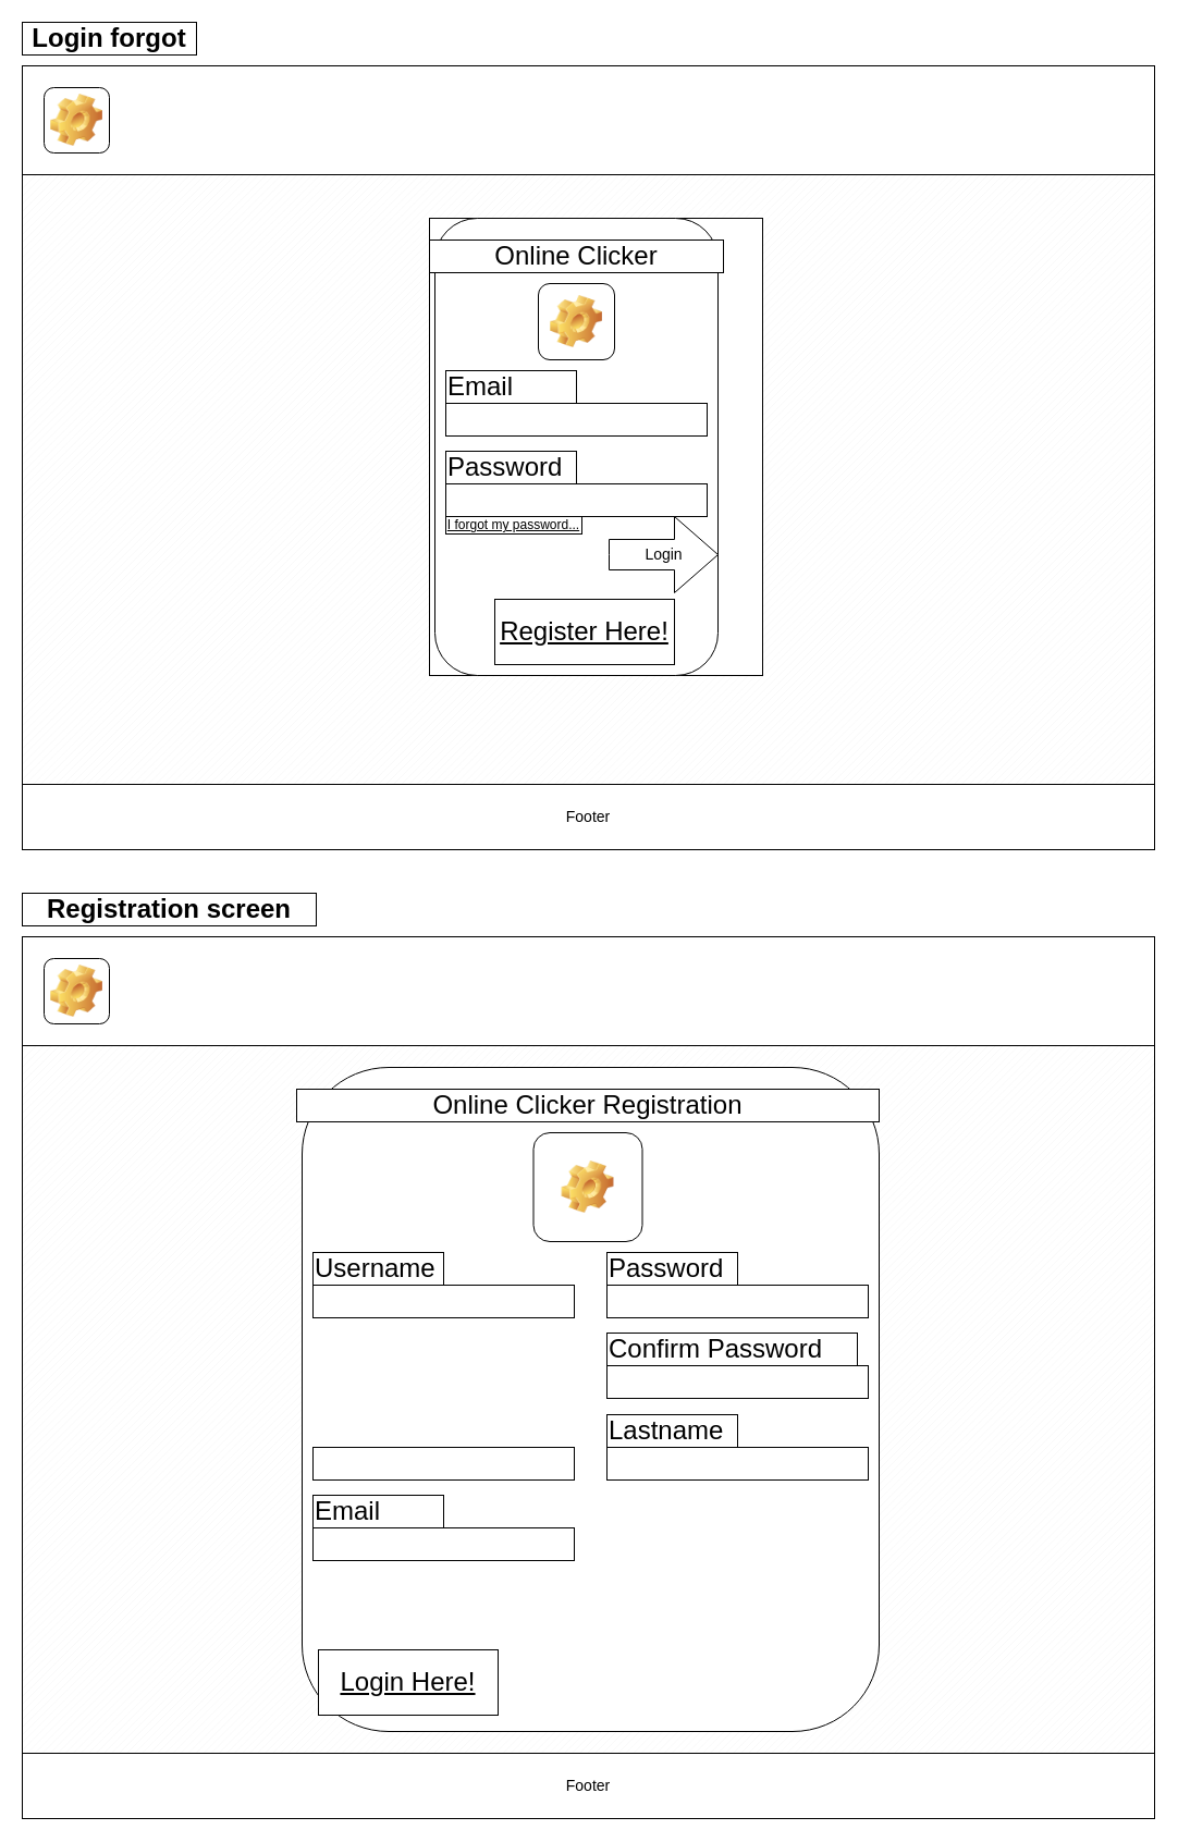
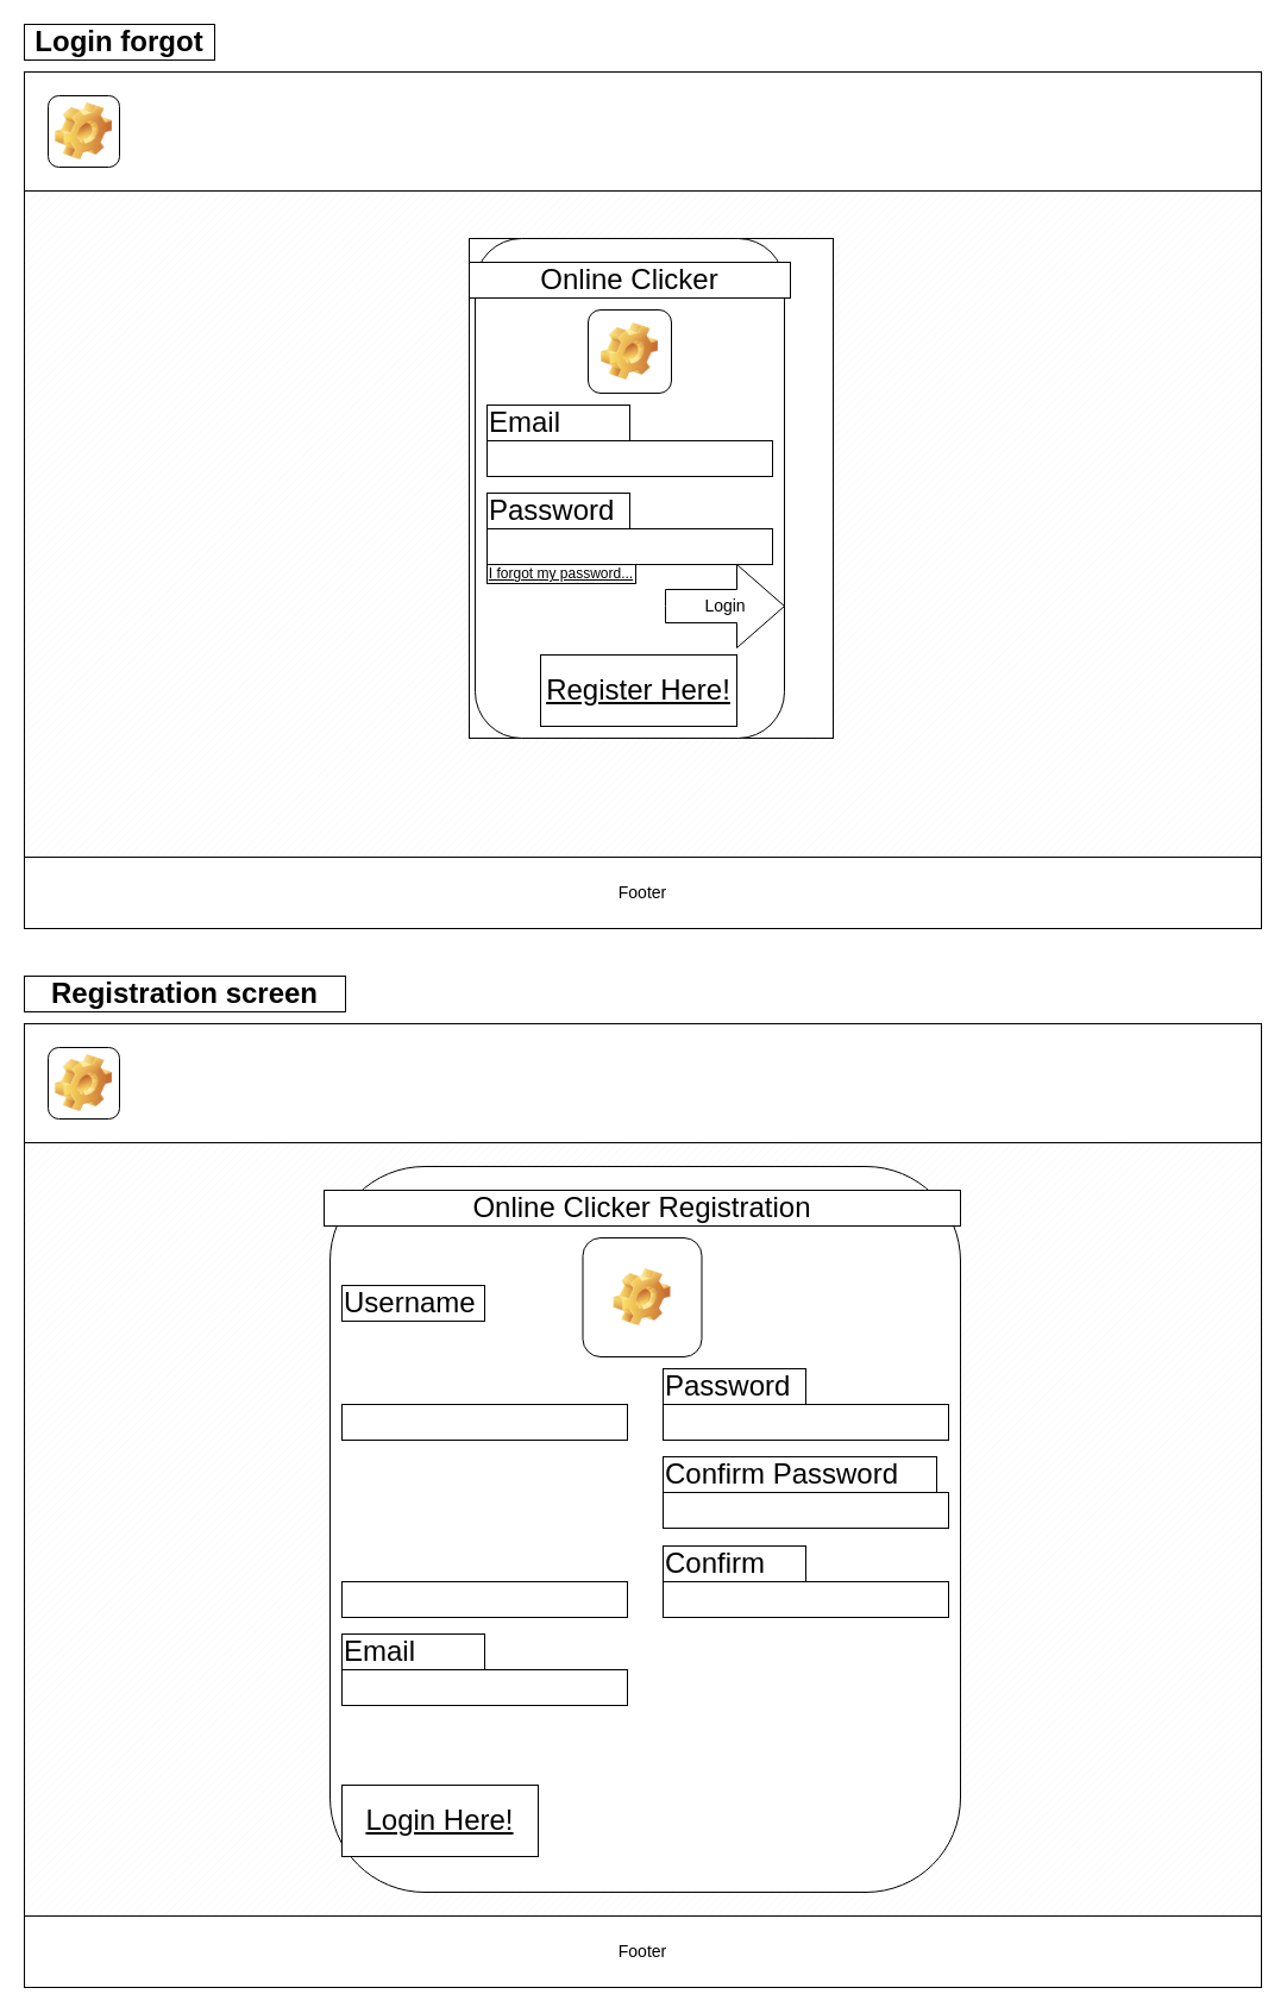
- <mxCell id="25" value="Username" style="text;html=1;align=left;verticalAlign=middle;whiteSpace=wrap;rounded=0;labelBackgroundColor=default;fontSize=24;fillColor=default;strokeColor=default;fontColor=default;" vertex="1" parent="21"><mxGeometry x="15" y="170" width="120" height="30" as="geometry" /></mxCell>
+ <mxCell id="25" value="Username" style="text;html=1;align=left;verticalAlign=middle;whiteSpace=wrap;rounded=0;labelBackgroundColor=default;fontSize=24;fillColor=default;strokeColor=default;fontColor=default;" vertex="1" parent="21"><mxGeometry x="15" y="100" width="120" height="30" as="geometry" /></mxCell>
- <mxCell id="34" value="Lastname" style="text;html=1;align=left;verticalAlign=middle;whiteSpace=wrap;rounded=0;labelBackgroundColor=default;fontSize=24;fillColor=default;strokeColor=default;fontColor=default;" vertex="1" parent="21"><mxGeometry x="285" y="319" width="120" height="30" as="geometry" /></mxCell>
+ <mxCell id="34" value="Confirm" style="text;html=1;align=left;verticalAlign=middle;whiteSpace=wrap;rounded=0;labelBackgroundColor=default;fontSize=24;fillColor=default;strokeColor=default;fontColor=default;" vertex="1" parent="21"><mxGeometry x="285" y="319" width="120" height="30" as="geometry" /></mxCell>
- <mxCell id="36" value="&lt;font style=&quot;font-size: 24px&quot;&gt;Login Here!&lt;/font&gt;" style="text;html=1;whiteSpace=wrap;align=center;verticalAlign=middle;fontStyle=4;labelBackgroundColor=default;fontSize=24;fillColor=default;strokeColor=default;fontColor=default;" vertex="1" parent="21"><mxGeometry x="20" y="535" width="165" height="60" as="geometry" /></mxCell>
+ <mxCell id="36" value="&lt;font style=&quot;font-size: 24px&quot;&gt;Login Here!&lt;/font&gt;" style="text;html=1;whiteSpace=wrap;align=center;verticalAlign=middle;fontStyle=4;labelBackgroundColor=default;fontSize=24;fillColor=default;strokeColor=default;fontColor=default;" vertex="1" parent="21"><mxGeometry x="15" y="520" width="165" height="60" as="geometry" /></mxCell>
